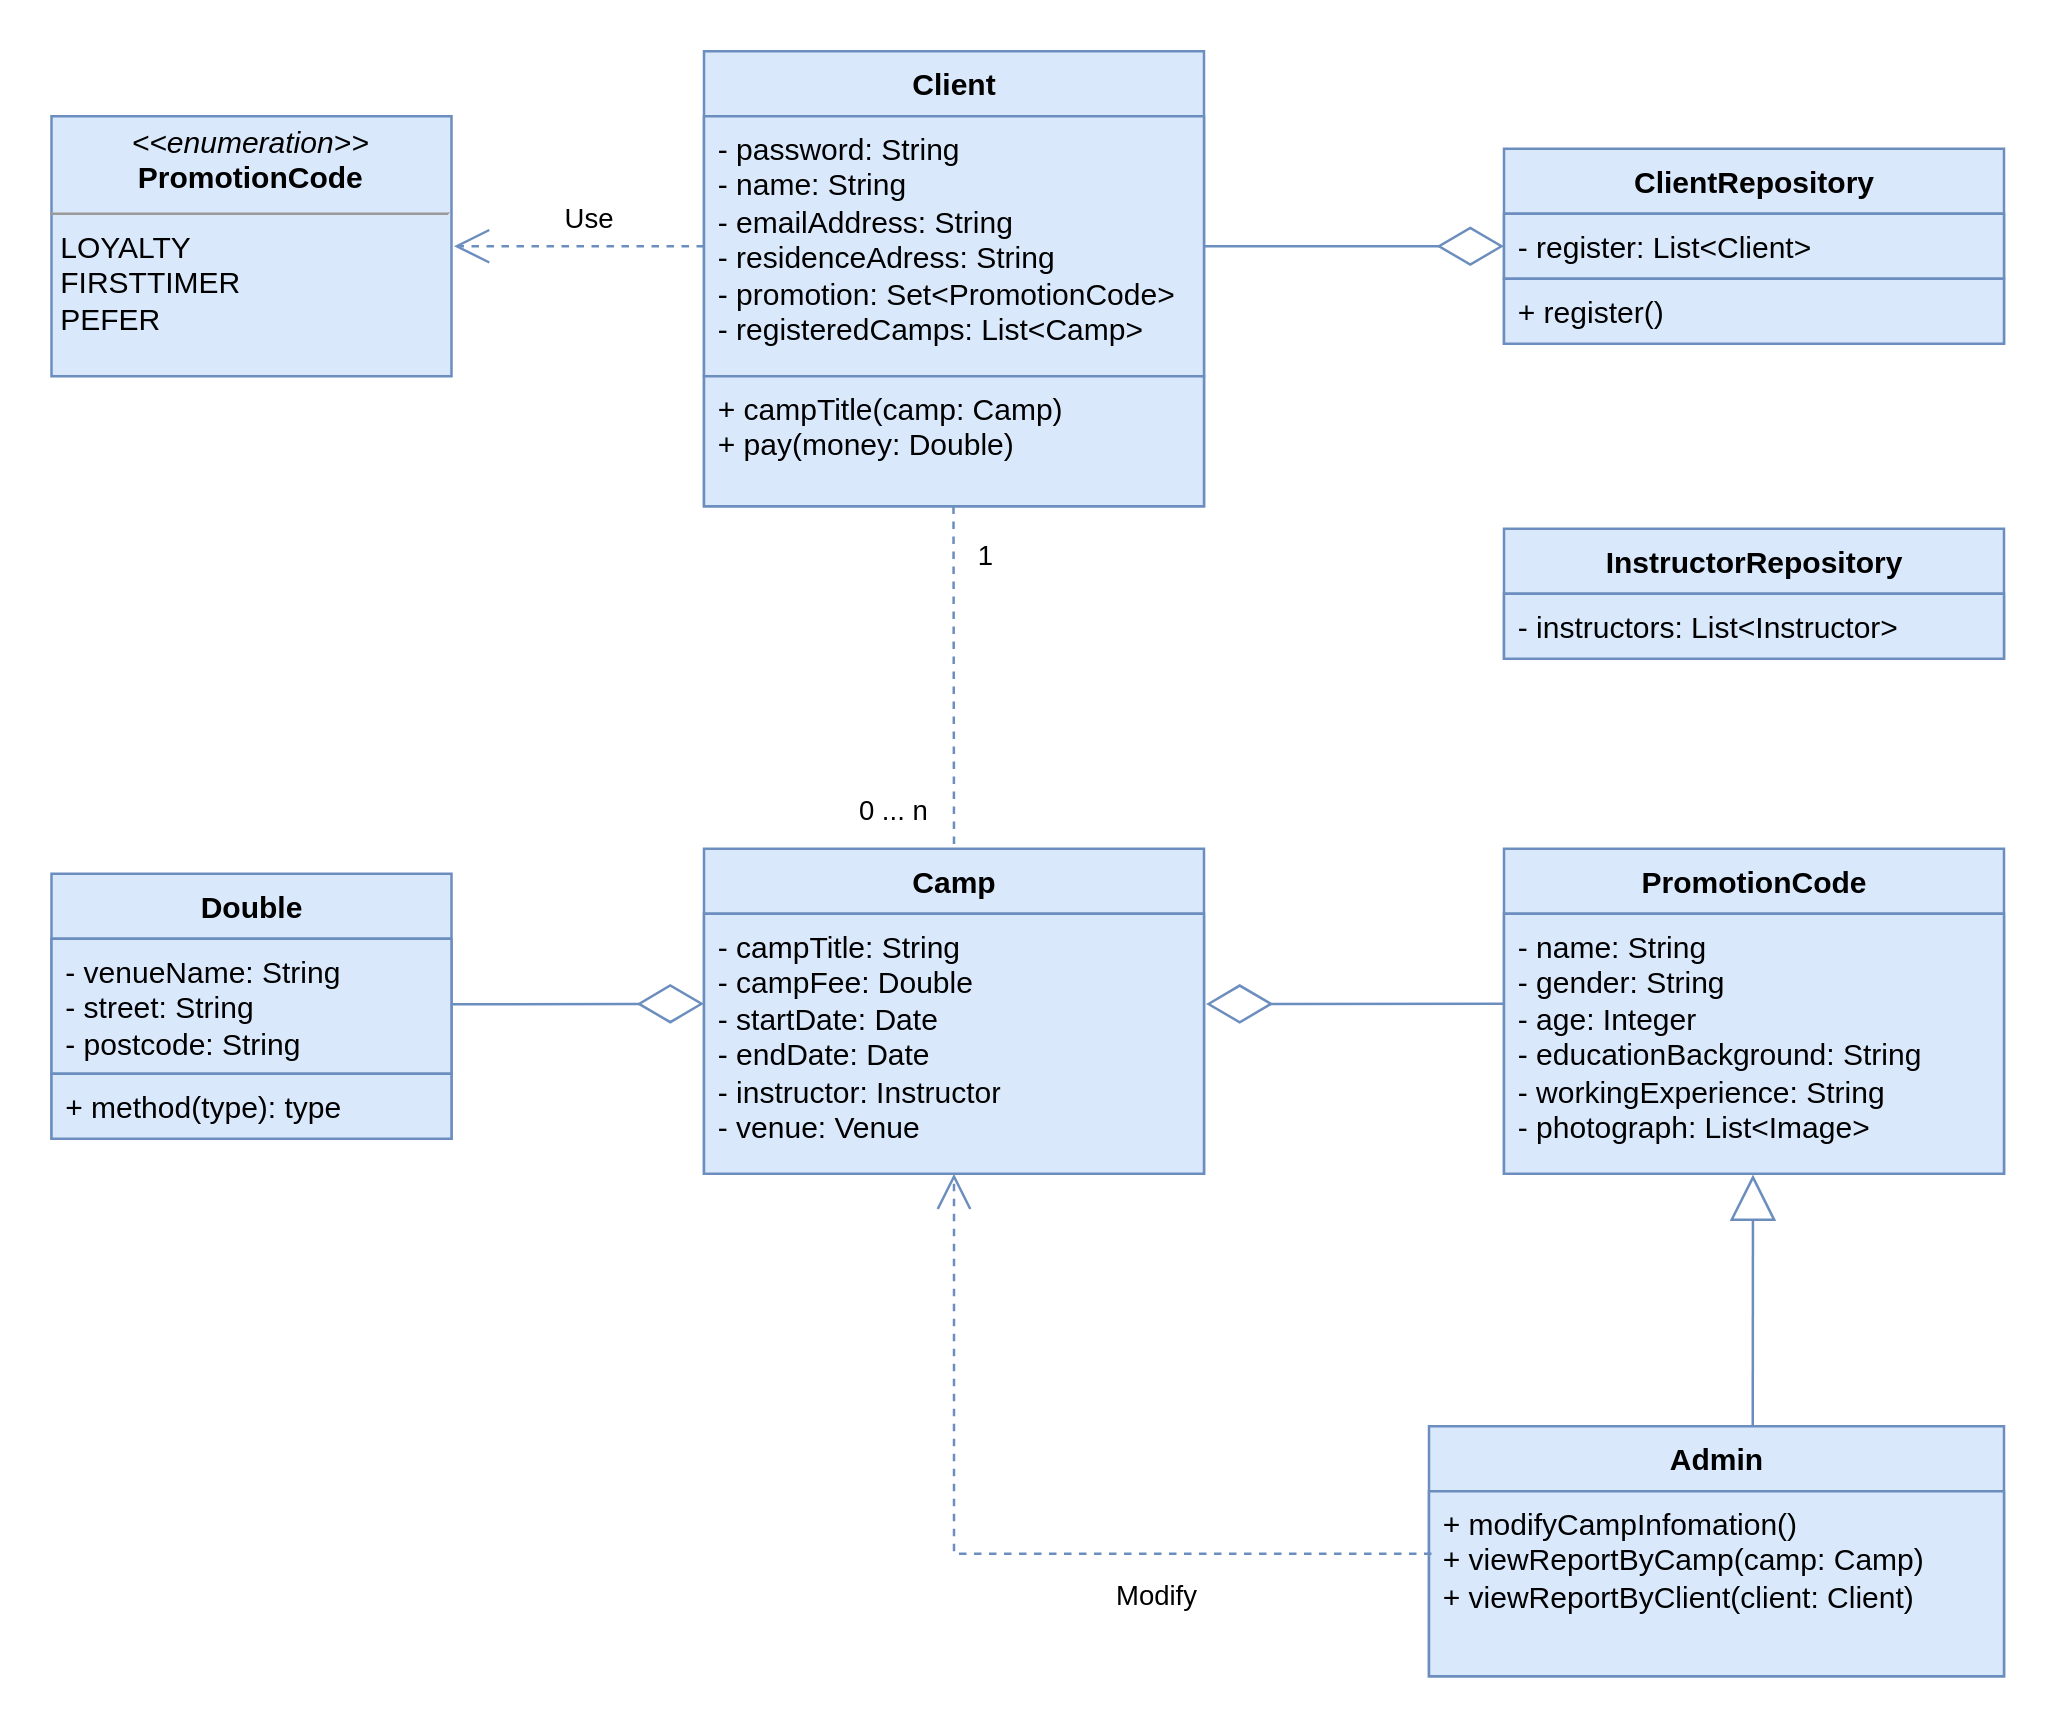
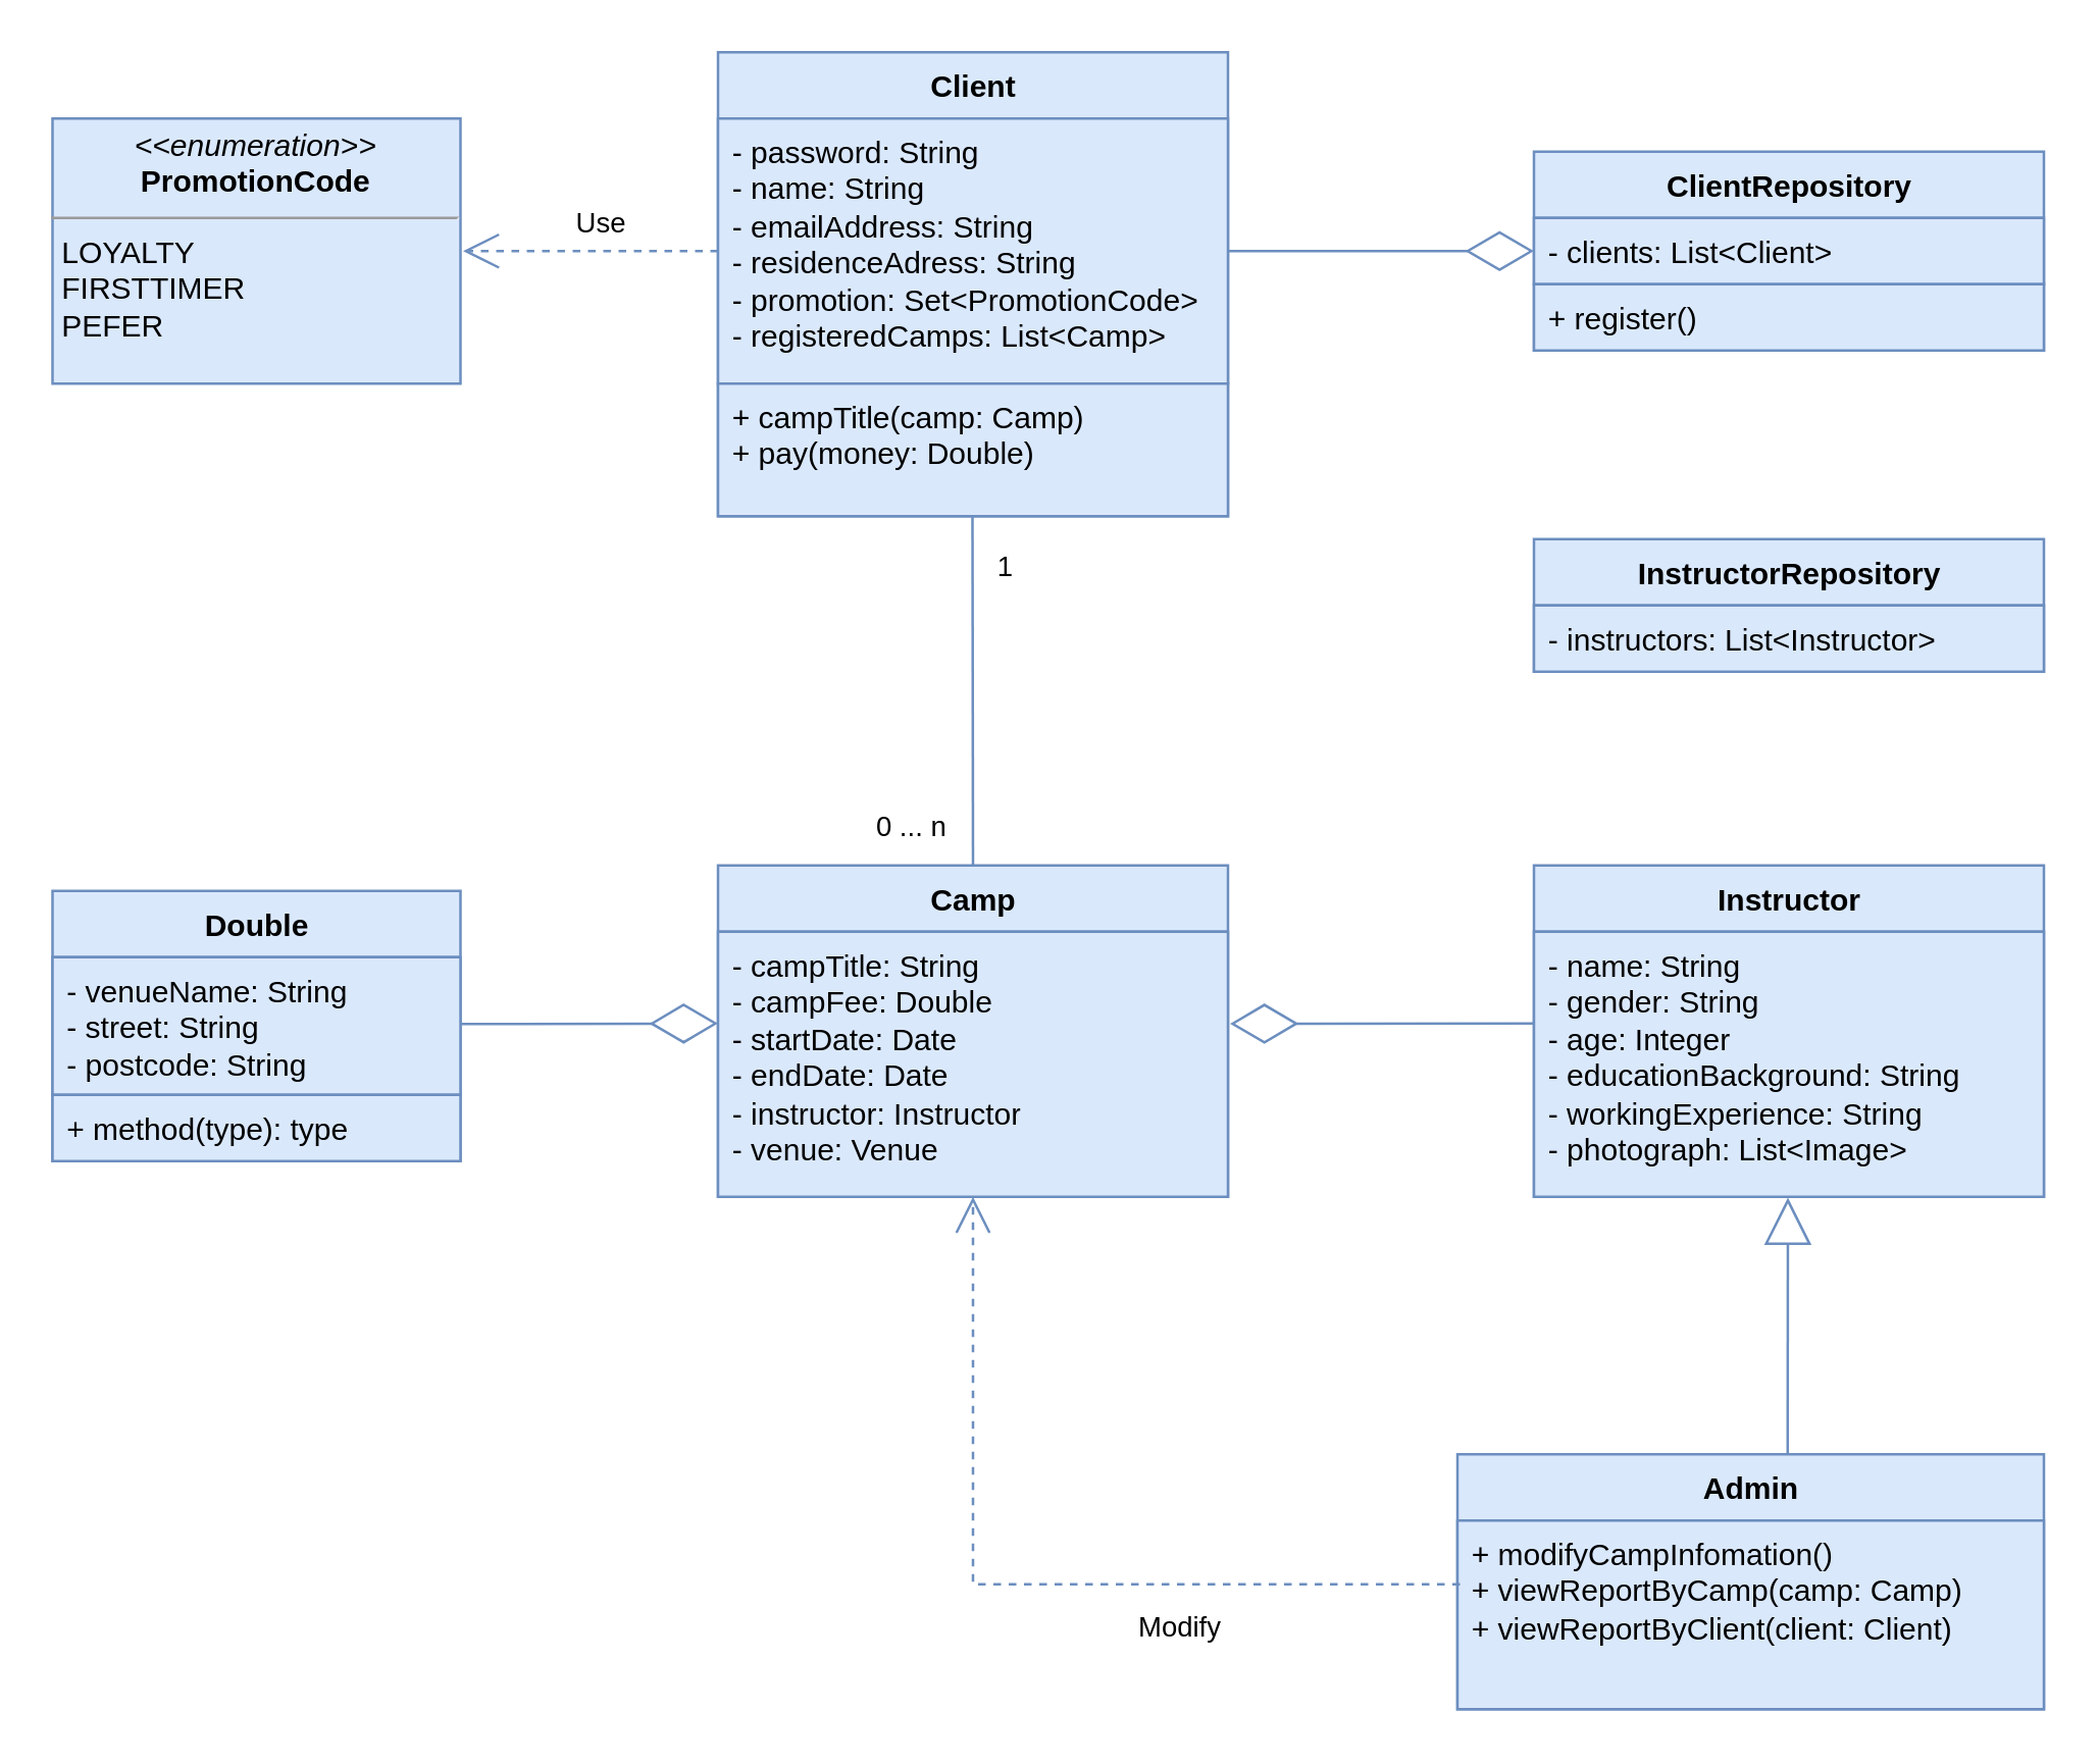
- <mxCell id="16" value="- register: List&amp;lt;Client&amp;gt;" style="text;strokeColor=#6c8ebf;fillColor=#dae8fc;align=left;verticalAlign=top;spacingLeft=4;spacingRight=4;overflow=hidden;rotatable=0;points=[[0,0.5],[1,0.5]];portConstraint=eastwest;html=1;" vertex="1" parent="15"><mxGeometry y="26" width="200" height="26" as="geometry" /></mxCell>
+ <mxCell id="16" value="- clients: List&amp;lt;Client&amp;gt;" style="text;strokeColor=#6c8ebf;fillColor=#dae8fc;align=left;verticalAlign=top;spacingLeft=4;spacingRight=4;overflow=hidden;rotatable=0;points=[[0,0.5],[1,0.5]];portConstraint=eastwest;html=1;" vertex="1" parent="15"><mxGeometry y="26" width="200" height="26" as="geometry" /></mxCell>
- <mxCell id="25" value="" style="endArrow=none;html=1;rounded=0;entryX=0.5;entryY=0;entryDx=0;entryDy=0;exitX=0.499;exitY=1.002;exitDx=0;exitDy=0;exitPerimeter=0;fillColor=#dae8fc;strokeColor=#6c8ebf;dashed=1;" edge="1" parent="1" source="24" target="2"><mxGeometry relative="1" as="geometry"><mxPoint x="433" y="171" as="sourcePoint" /><mxPoint x="421" y="352" as="targetPoint" /></mxGeometry></mxCell>
+ <mxCell id="25" value="" style="endArrow=none;html=1;rounded=0;entryX=0.5;entryY=0;entryDx=0;entryDy=0;exitX=0.499;exitY=1.002;exitDx=0;exitDy=0;exitPerimeter=0;fillColor=#dae8fc;strokeColor=#6c8ebf;" edge="1" parent="1" source="24" target="2"><mxGeometry relative="1" as="geometry"><mxPoint x="433" y="171" as="sourcePoint" /><mxPoint x="421" y="352" as="targetPoint" /></mxGeometry></mxCell>
- <mxCell id="7" value="PromotionCode" style="swimlane;fontStyle=1;align=center;verticalAlign=top;childLayout=stackLayout;horizontal=1;startSize=26;horizontalStack=0;resizeParent=1;resizeParentMax=0;resizeLast=0;collapsible=1;marginBottom=0;html=1;fillColor=#dae8fc;strokeColor=#6c8ebf;" vertex="1" parent="1"><mxGeometry x="601" y="339" width="200" height="130" as="geometry" /></mxCell>
+ <mxCell id="7" value="Instructor" style="swimlane;fontStyle=1;align=center;verticalAlign=top;childLayout=stackLayout;horizontal=1;startSize=26;horizontalStack=0;resizeParent=1;resizeParentMax=0;resizeLast=0;collapsible=1;marginBottom=0;html=1;fillColor=#dae8fc;strokeColor=#6c8ebf;" vertex="1" parent="1"><mxGeometry x="601" y="339" width="200" height="130" as="geometry" /></mxCell>
